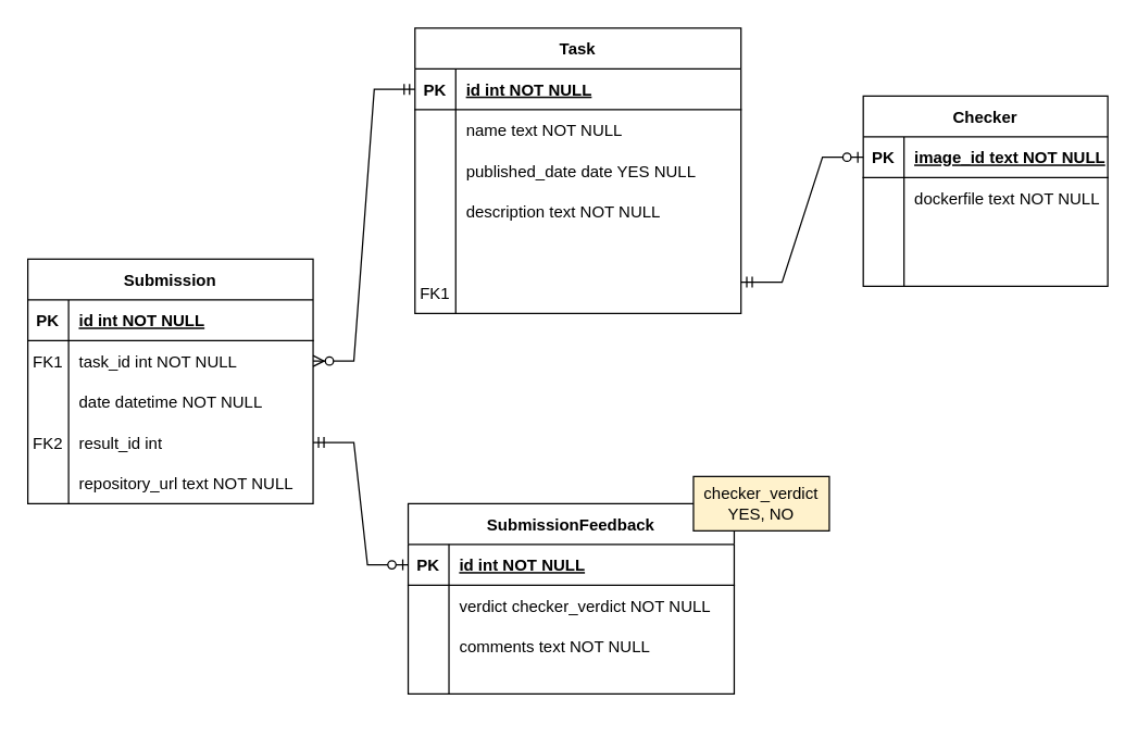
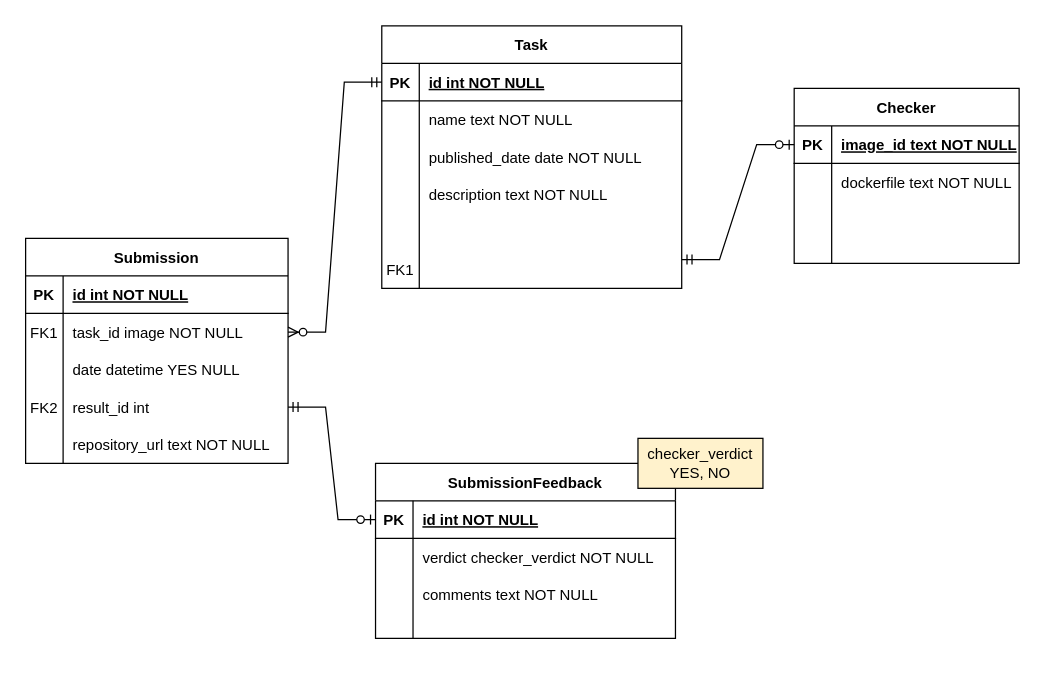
- <mxCell id="12" value="published_date date YES NULL" style="shape=partialRectangle;connectable=0;fillColor=none;top=0;left=0;bottom=0;right=0;align=left;spacingLeft=6;overflow=hidden;" parent="10" vertex="1"><mxGeometry x="30" width="210" height="30" as="geometry"><mxRectangle width="210" height="30" as="alternateBounds" /></mxGeometry></mxCell>
+ <mxCell id="12" value="published_date date NOT NULL" style="shape=partialRectangle;connectable=0;fillColor=none;top=0;left=0;bottom=0;right=0;align=left;spacingLeft=6;overflow=hidden;" parent="10" vertex="1"><mxGeometry x="30" width="210" height="30" as="geometry"><mxRectangle width="210" height="30" as="alternateBounds" /></mxGeometry></mxCell>
- <mxCell id="29" value="task_id int NOT NULL" style="shape=partialRectangle;connectable=0;fillColor=none;top=0;left=0;bottom=0;right=0;align=left;spacingLeft=6;overflow=hidden;" parent="27" vertex="1"><mxGeometry x="30" width="180" height="30" as="geometry"><mxRectangle width="180" height="30" as="alternateBounds" /></mxGeometry></mxCell>
+ <mxCell id="29" value="task_id image NOT NULL" style="shape=partialRectangle;connectable=0;fillColor=none;top=0;left=0;bottom=0;right=0;align=left;spacingLeft=6;overflow=hidden;" parent="27" vertex="1"><mxGeometry x="30" width="180" height="30" as="geometry"><mxRectangle width="180" height="30" as="alternateBounds" /></mxGeometry></mxCell>
- <mxCell id="32" value="date datetime NOT NULL" style="shape=partialRectangle;connectable=0;fillColor=none;top=0;left=0;bottom=0;right=0;align=left;spacingLeft=6;overflow=hidden;" parent="30" vertex="1"><mxGeometry x="30" width="180" height="30" as="geometry"><mxRectangle width="180" height="30" as="alternateBounds" /></mxGeometry></mxCell>
+ <mxCell id="32" value="date datetime YES NULL" style="shape=partialRectangle;connectable=0;fillColor=none;top=0;left=0;bottom=0;right=0;align=left;spacingLeft=6;overflow=hidden;" parent="30" vertex="1"><mxGeometry x="30" width="180" height="30" as="geometry"><mxRectangle width="180" height="30" as="alternateBounds" /></mxGeometry></mxCell>
